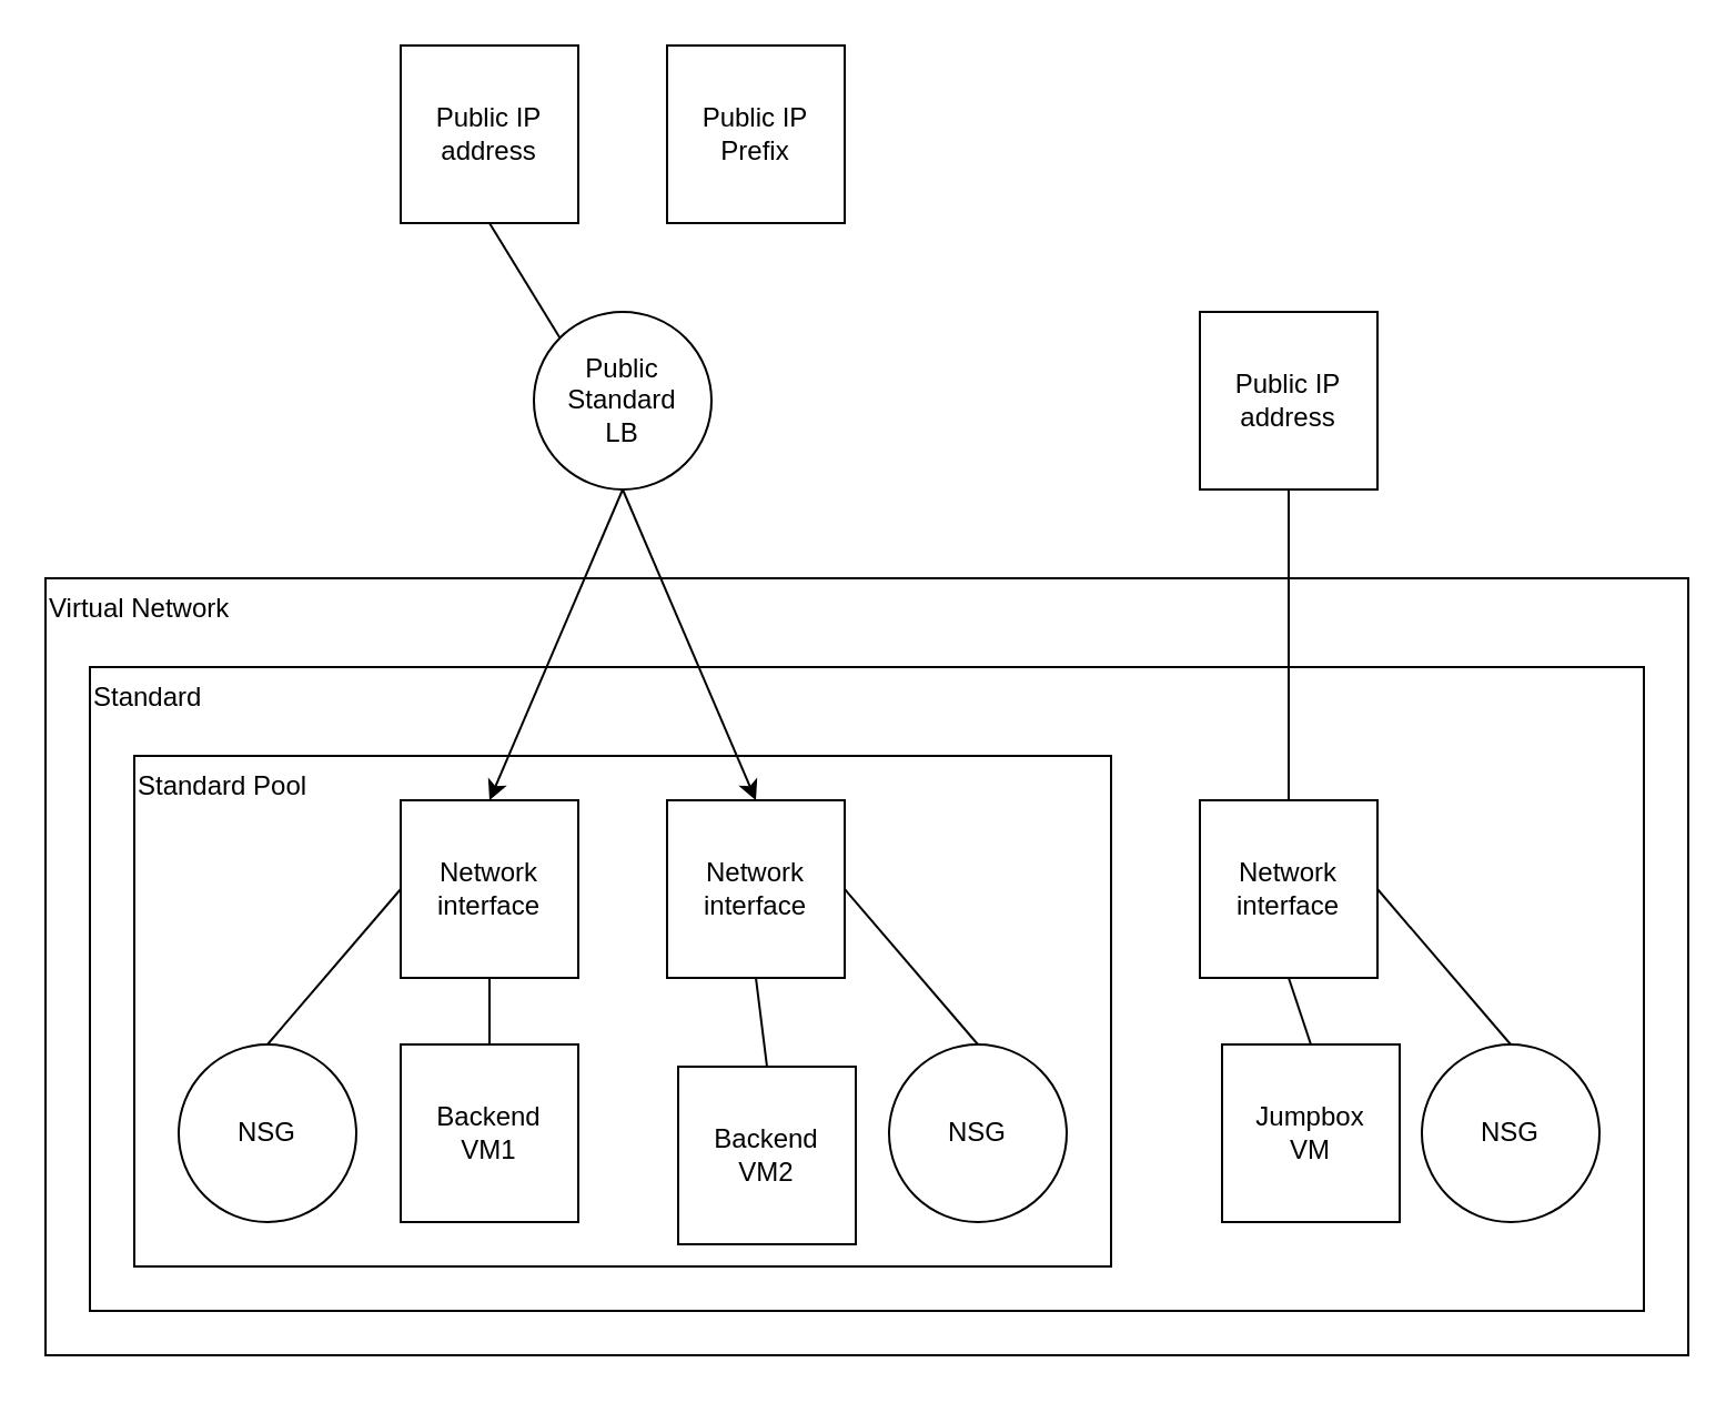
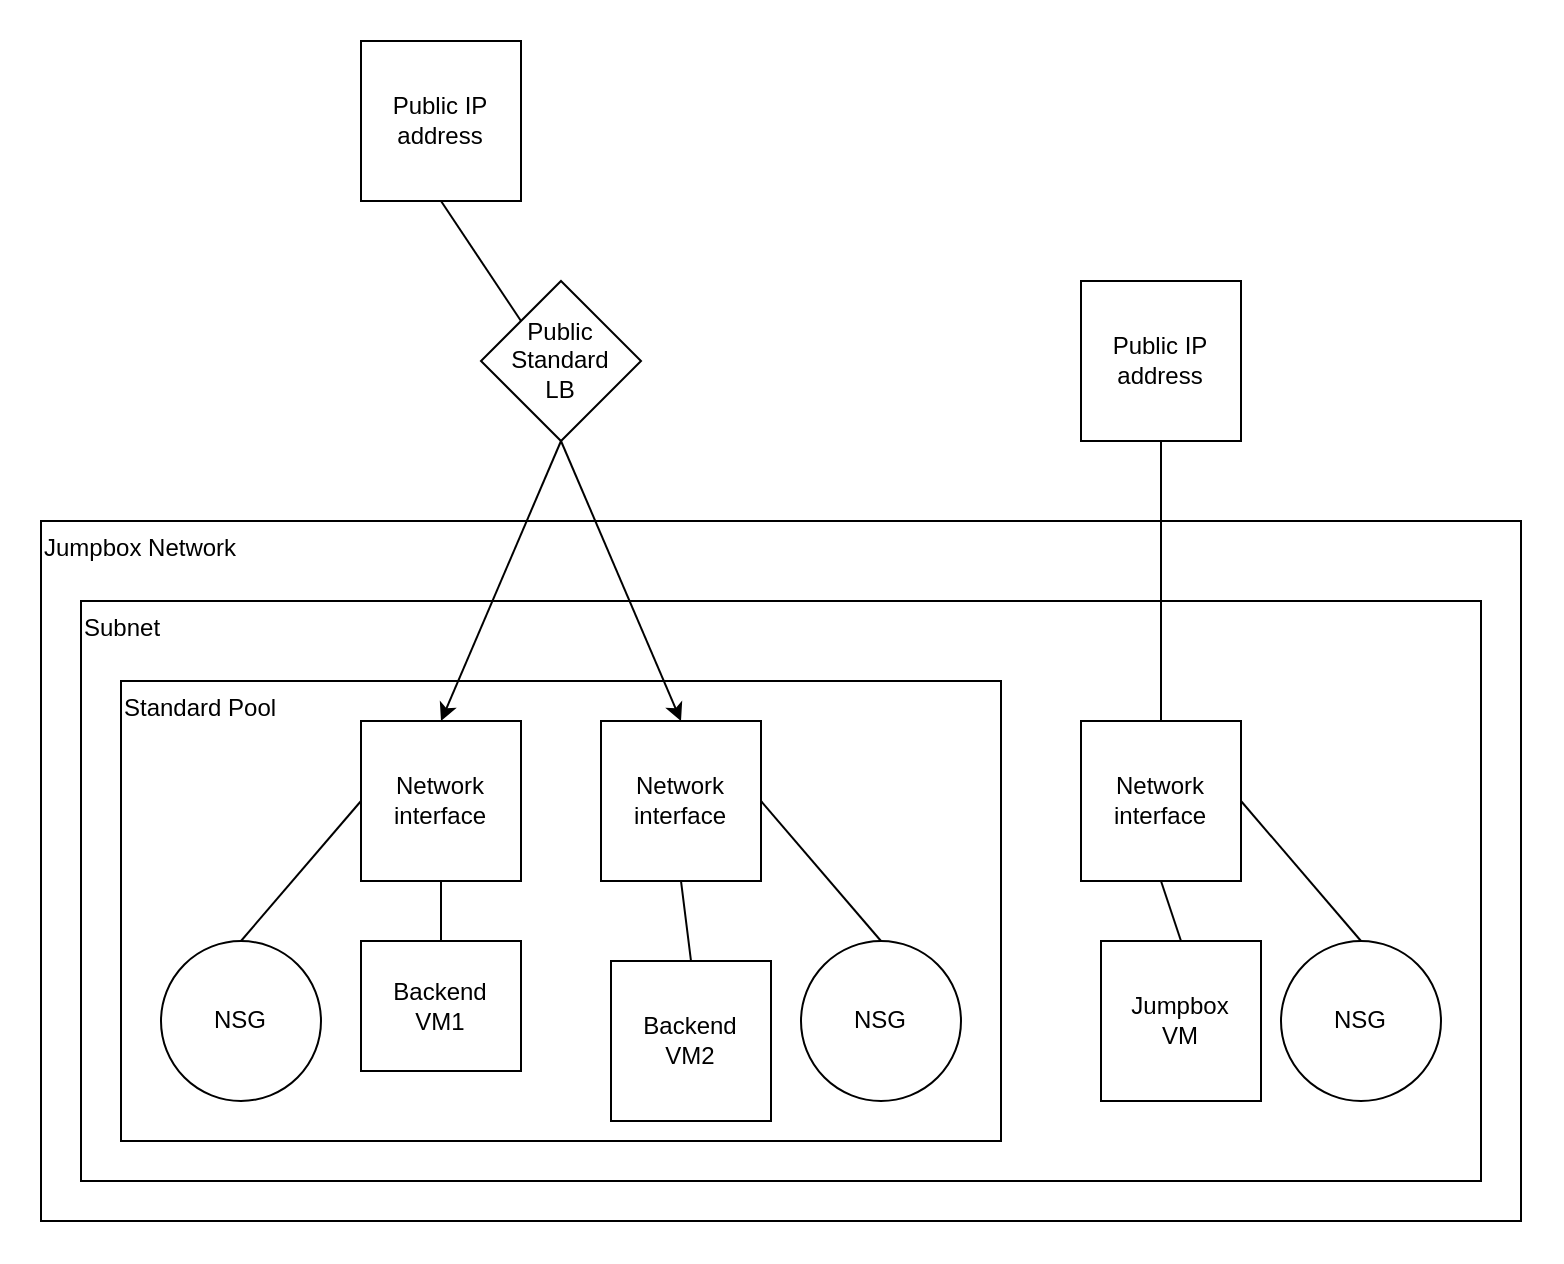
- <mxCell id="5" value="Public IP Prefix" style="rounded=0;whiteSpace=wrap;html=1;" parent="1" vertex="1"><mxGeometry x="300" y="20" width="80" height="80" as="geometry" /></mxCell>
- <mxCell id="3" value="Public&lt;br&gt;Standard&lt;br&gt;LB" style="ellipse;whiteSpace=wrap;html=1;" parent="1" vertex="1"><mxGeometry x="240" y="140" width="80" height="80" as="geometry" /></mxCell>
+ <mxCell id="3" value="Public&lt;br&gt;Standard&lt;br&gt;LB" style="rhombus;whiteSpace=wrap;html=1;" parent="1" vertex="1"><mxGeometry x="240" y="140" width="80" height="80" as="geometry" /></mxCell>
- <mxCell id="6" value="Virtual Network" style="rounded=0;whiteSpace=wrap;html=1;align=left;verticalAlign=top;" parent="1" vertex="1"><mxGeometry x="20" y="260" width="740" height="350" as="geometry" /></mxCell>
+ <mxCell id="6" value="Jumpbox Network" style="rounded=0;whiteSpace=wrap;html=1;align=left;verticalAlign=top;" parent="1" vertex="1"><mxGeometry x="20" y="260" width="740" height="350" as="geometry" /></mxCell>
- <mxCell id="7" value="Standard" style="rounded=0;whiteSpace=wrap;html=1;align=left;verticalAlign=top;" parent="1" vertex="1"><mxGeometry x="40" y="300" width="700" height="290" as="geometry" /></mxCell>
+ <mxCell id="7" value="Subnet" style="rounded=0;whiteSpace=wrap;html=1;align=left;verticalAlign=top;" parent="1" vertex="1"><mxGeometry x="40" y="300" width="700" height="290" as="geometry" /></mxCell>
- <mxCell id="10" value="Backend&lt;br&gt;VM1" style="rounded=0;whiteSpace=wrap;html=1;" parent="1" vertex="1"><mxGeometry x="180" y="470" width="80" height="80" as="geometry" /></mxCell>
+ <mxCell id="10" value="Backend&lt;br&gt;VM1" style="rounded=0;whiteSpace=wrap;html=1;" parent="1" vertex="1"><mxGeometry x="180" y="470" width="80" height="65" as="geometry" /></mxCell>
